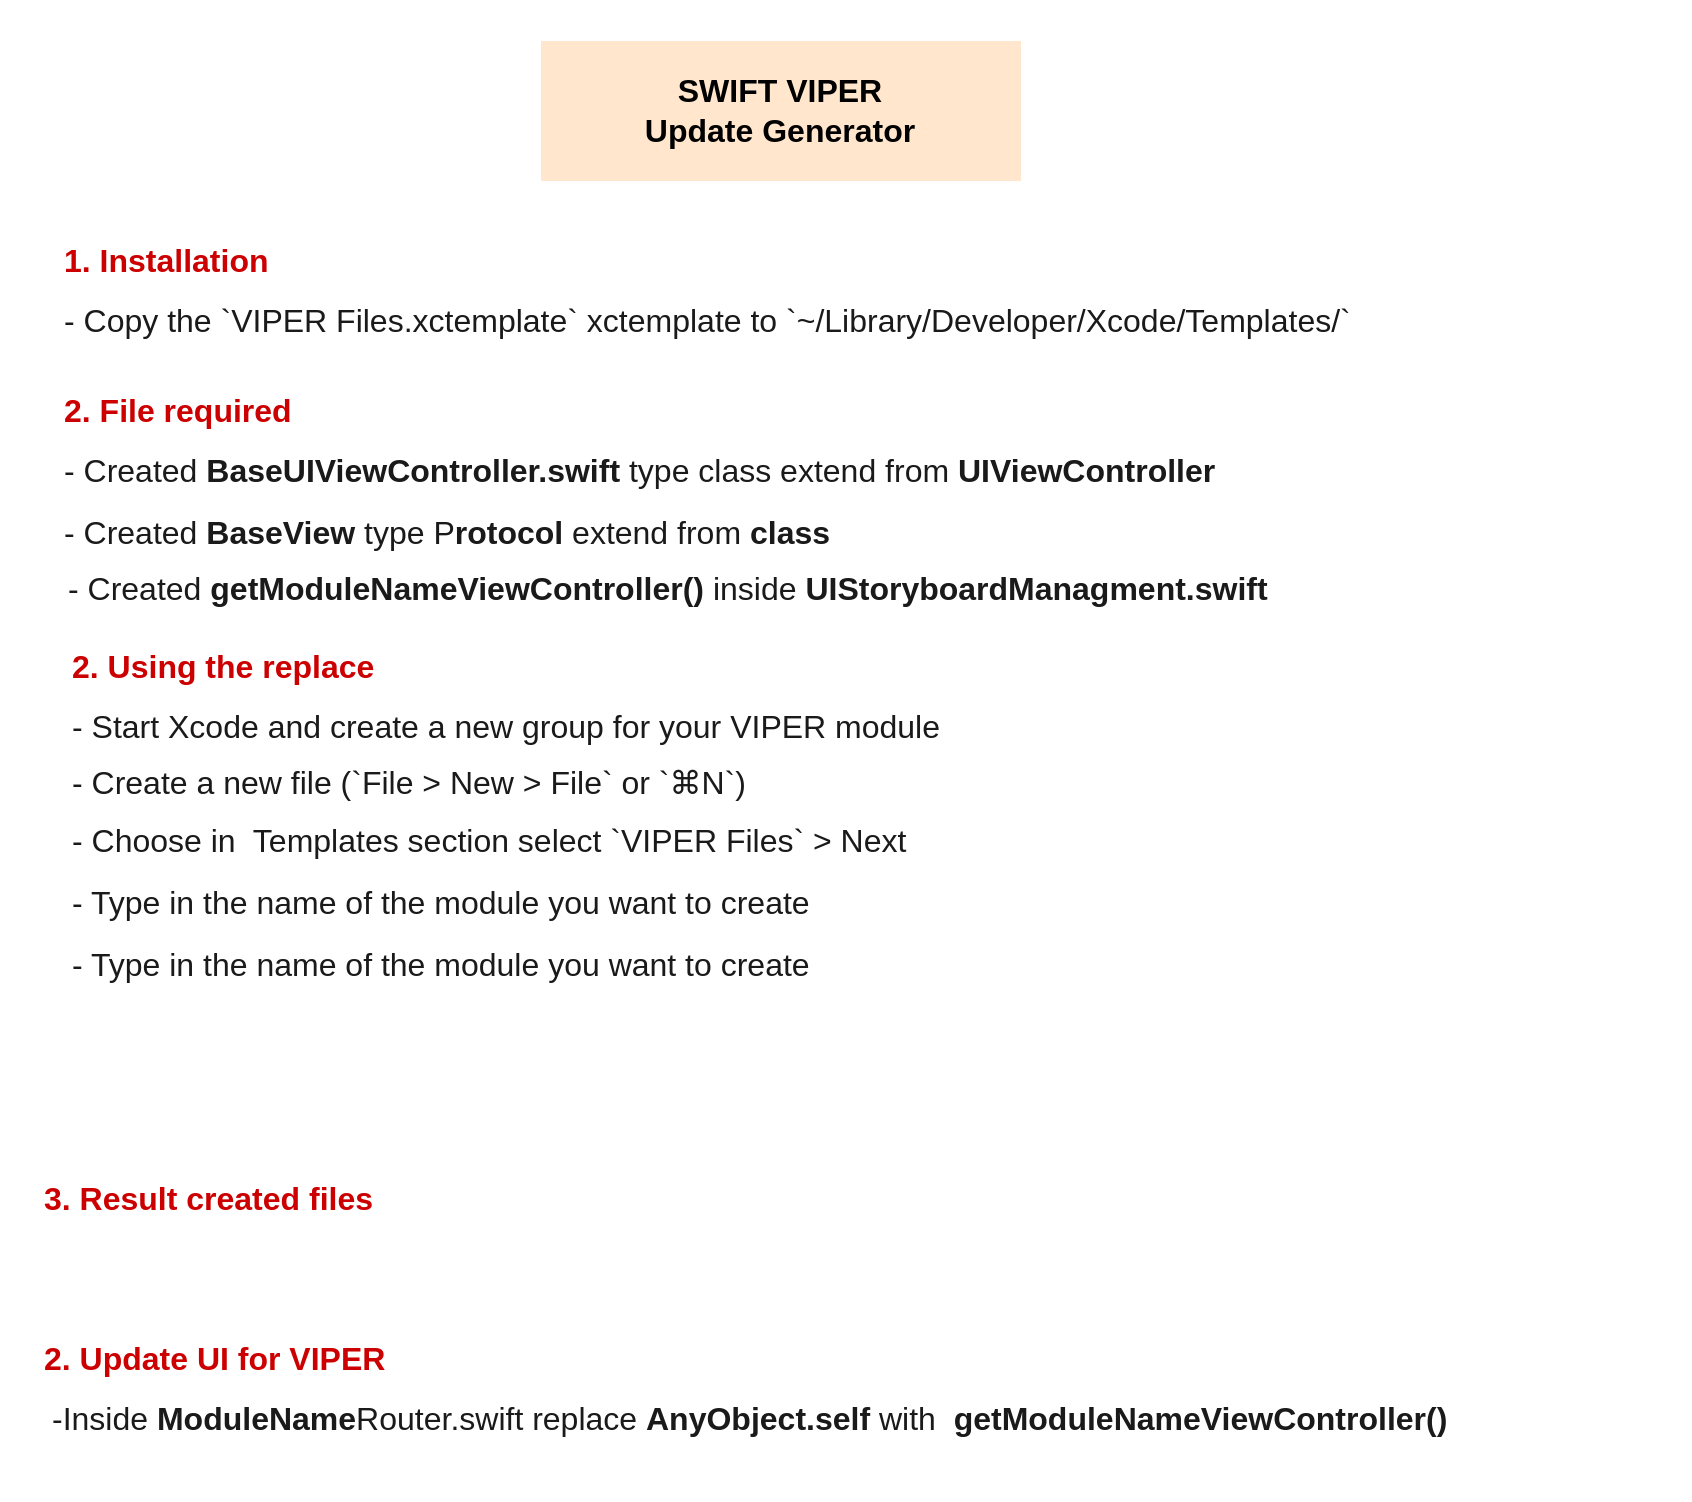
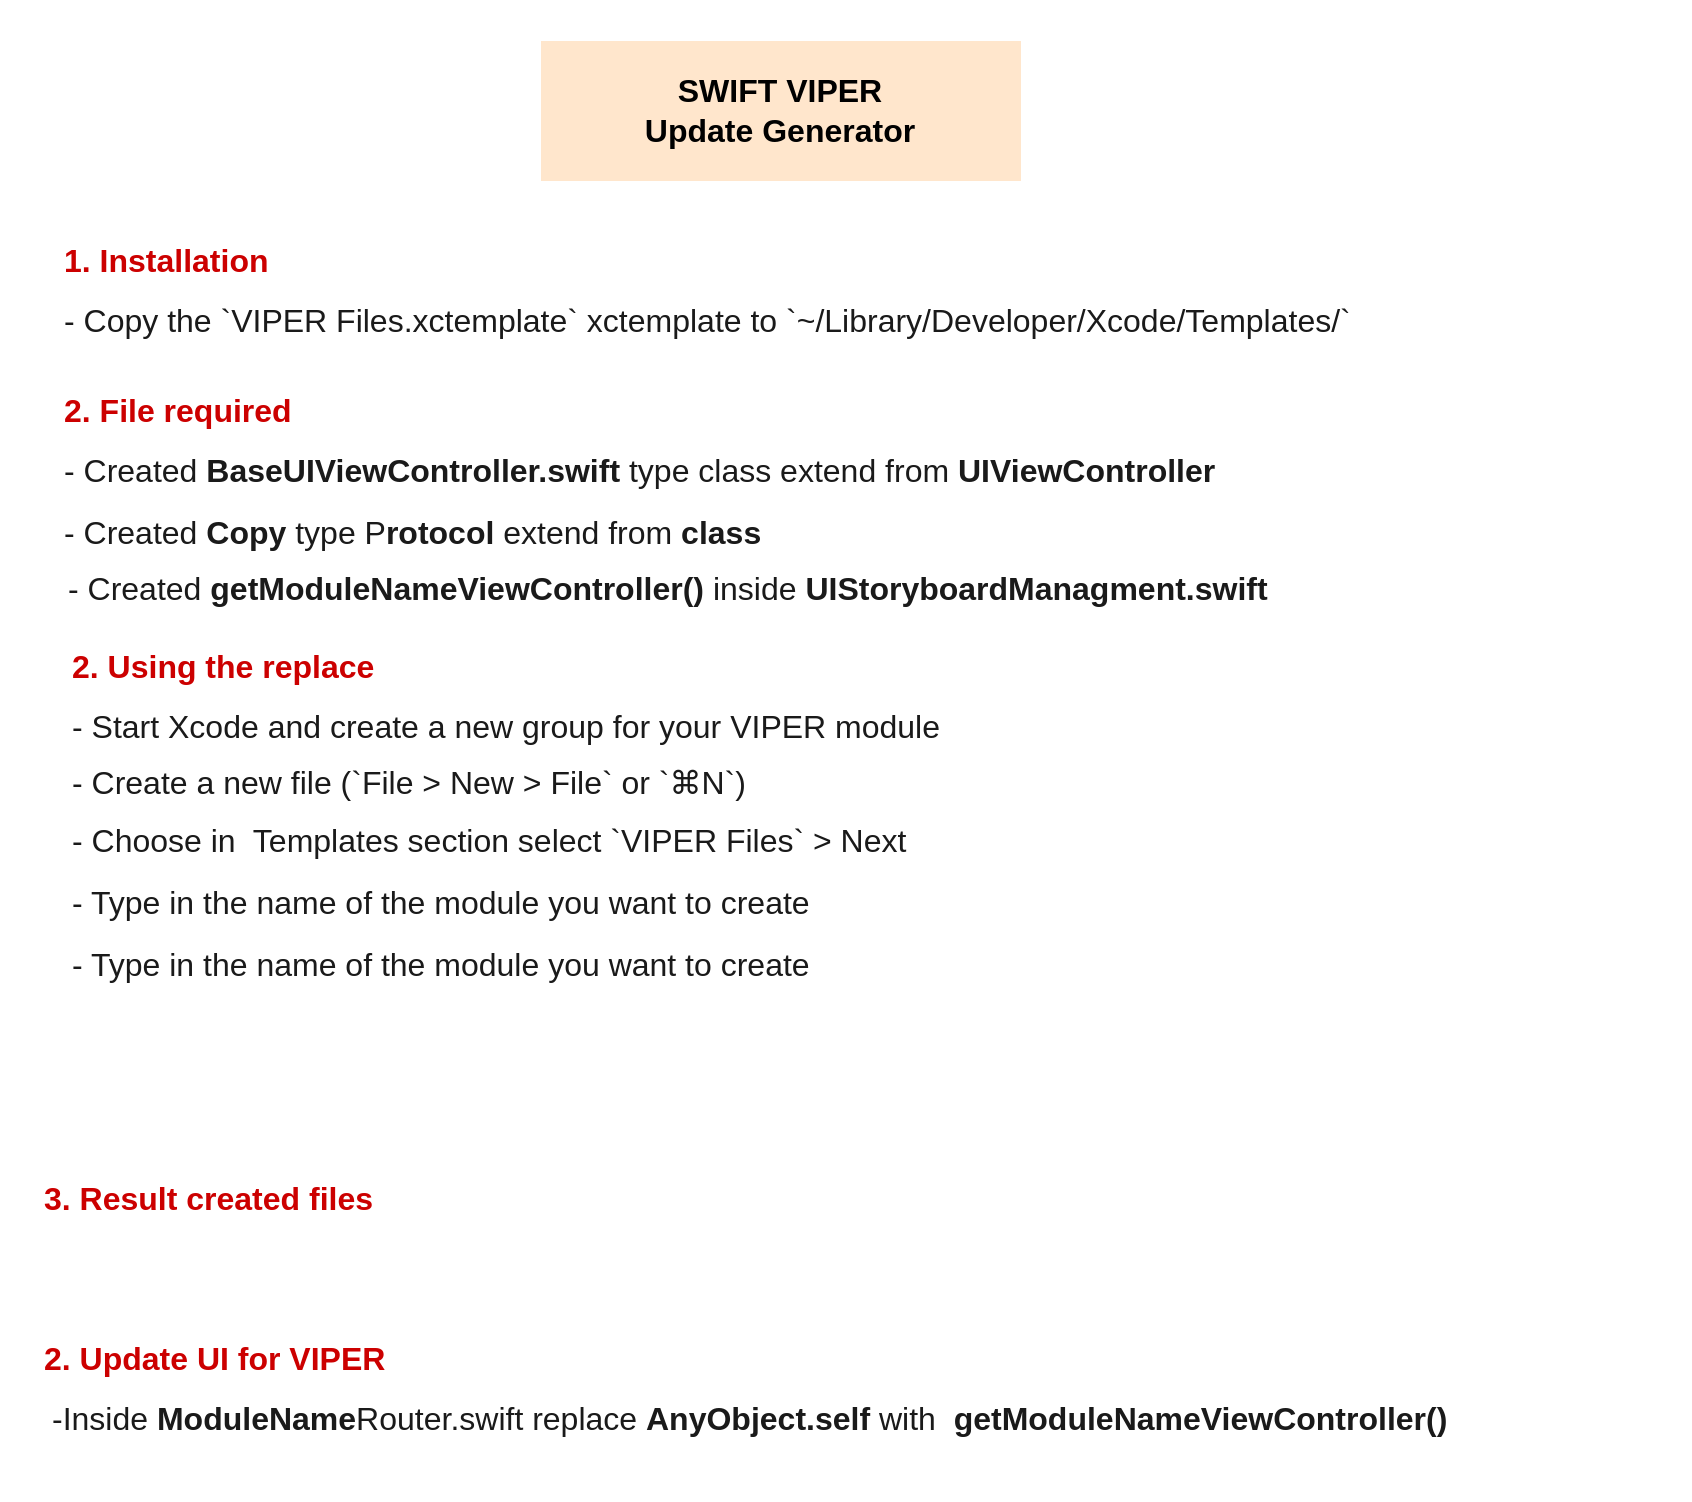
- <mxCell id="9" value="- Created&amp;nbsp;&lt;b&gt;BaseView&amp;nbsp;&lt;/b&gt;type P&lt;b&gt;rotocol&lt;/b&gt;&amp;nbsp;extend from &lt;b&gt;class&lt;/b&gt;" style="text;html=1;strokeColor=none;fillColor=none;align=left;verticalAlign=middle;whiteSpace=wrap;rounded=0;fontSize=16;fontColor=#1A1A1A;" parent="6" vertex="1"><mxGeometry y="51" width="790" height="40" as="geometry" /></mxCell>
+ <mxCell id="9" value="- Created&amp;nbsp;&lt;b&gt;Copy&amp;nbsp;&lt;/b&gt;type P&lt;b&gt;rotocol&lt;/b&gt;&amp;nbsp;extend from &lt;b&gt;class&lt;/b&gt;" style="text;html=1;strokeColor=none;fillColor=none;align=left;verticalAlign=middle;whiteSpace=wrap;rounded=0;fontSize=16;fontColor=#1A1A1A;" parent="6" vertex="1"><mxGeometry y="51" width="790" height="40" as="geometry" /></mxCell>
